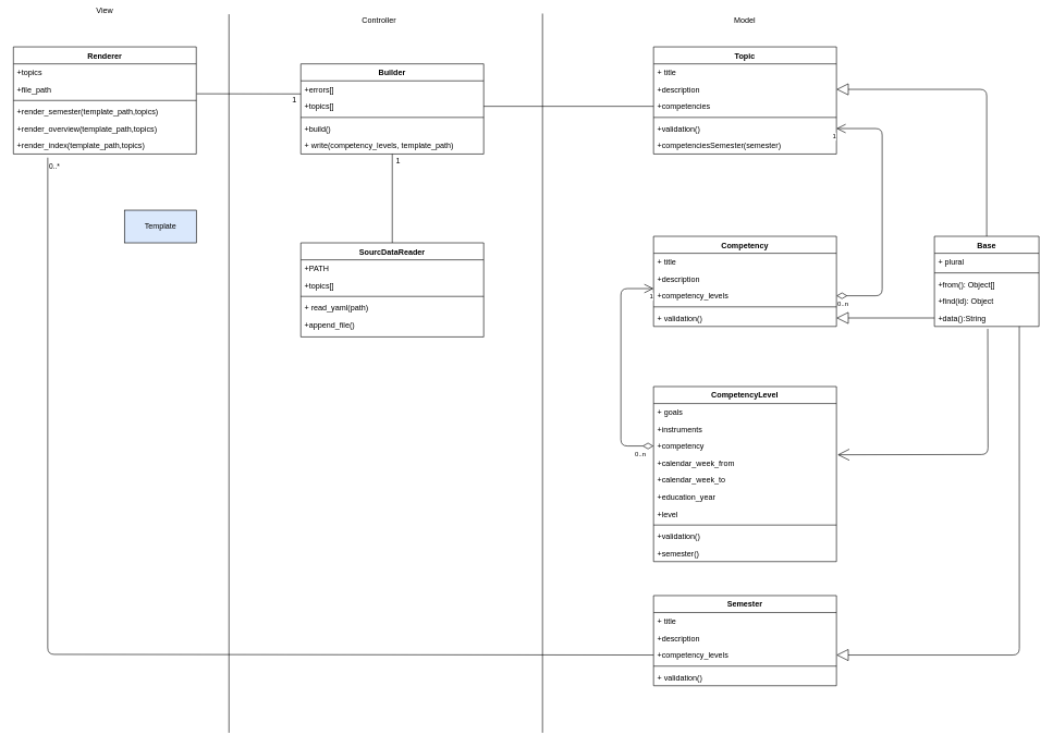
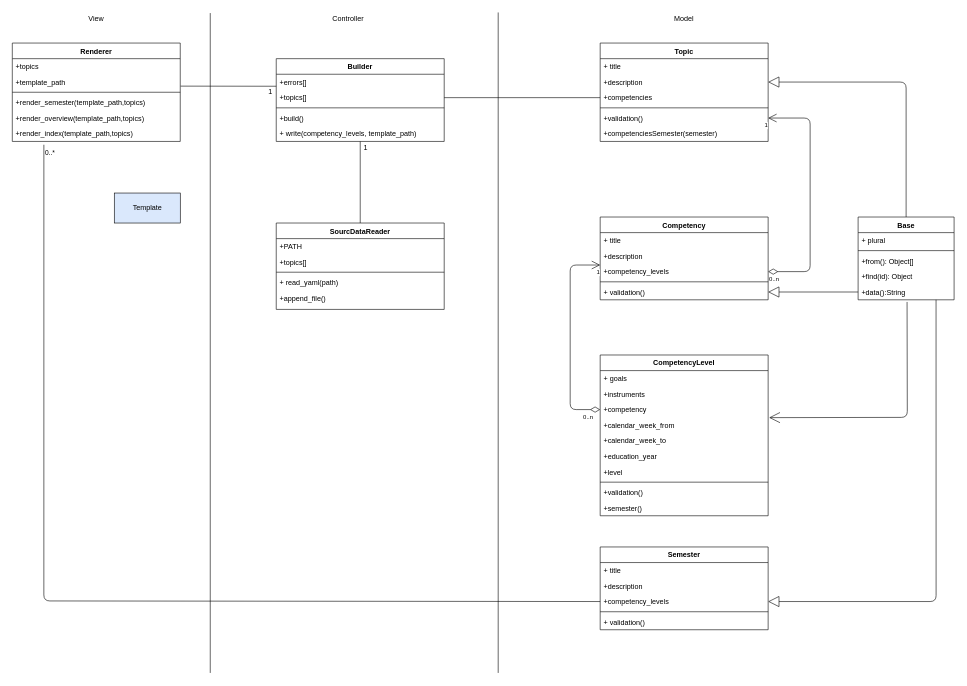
- <mxCell id="59" value="&lt;div&gt;View&lt;/div&gt;" style="text;html=1;strokeColor=none;fillColor=none;align=center;verticalAlign=middle;whiteSpace=wrap;rounded=0;" parent="1" vertex="1"><mxGeometry x="140" y="5" width="40" height="20" as="geometry" /></mxCell>
+ <mxCell id="59" value="&lt;div&gt;View&lt;/div&gt;" style="text;html=1;strokeColor=none;fillColor=none;align=center;verticalAlign=middle;whiteSpace=wrap;rounded=0;" parent="1" vertex="1"><mxGeometry x="140" y="20" width="40" height="20" as="geometry" /></mxCell>
- <mxCell id="43" value="+file_path" style="text;strokeColor=none;fillColor=none;align=left;verticalAlign=top;spacingLeft=4;spacingRight=4;overflow=hidden;rotatable=0;points=[[0,0.5],[1,0.5]];portConstraint=eastwest;" parent="41" vertex="1"><mxGeometry y="52" width="280" height="26" as="geometry" /></mxCell>
+ <mxCell id="43" value="+template_path" style="text;strokeColor=none;fillColor=none;align=left;verticalAlign=top;spacingLeft=4;spacingRight=4;overflow=hidden;rotatable=0;points=[[0,0.5],[1,0.5]];portConstraint=eastwest;" parent="41" vertex="1"><mxGeometry y="52" width="280" height="26" as="geometry" /></mxCell>
